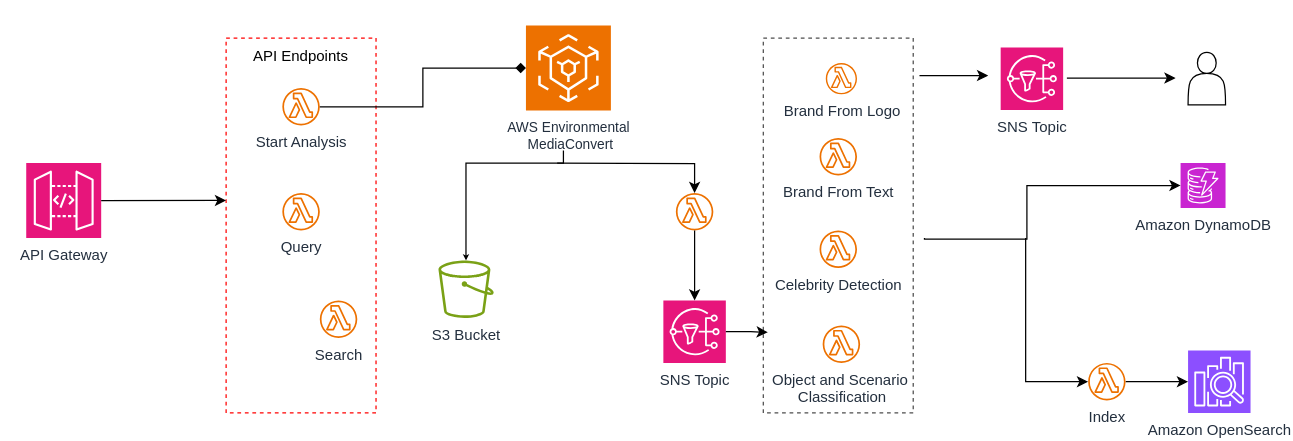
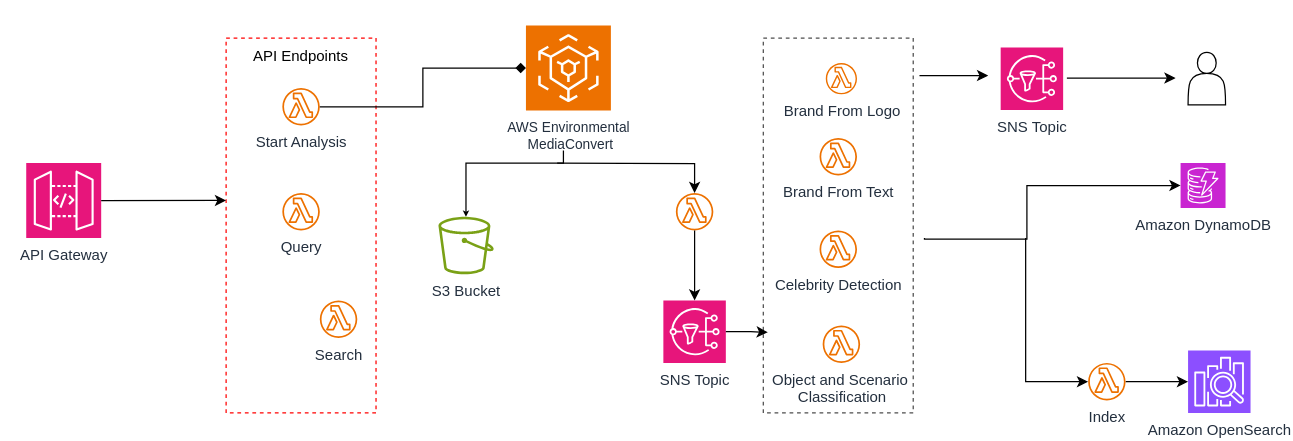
- <mxCell id="10" value="S3 Bucket" style="sketch=0;outlineConnect=0;fontColor=#232F3E;gradientColor=none;fillColor=#7AA116;strokeColor=none;dashed=0;verticalLabelPosition=bottom;verticalAlign=top;align=center;html=1;fontSize=12;fontStyle=0;aspect=fixed;pointerEvents=1;shape=mxgraph.aws4.bucket;" vertex="1" parent="1"><mxGeometry x="350" y="208" width="44.23" height="46" as="geometry" /></mxCell>
+ <mxCell id="10" value="S3 Bucket" style="sketch=0;outlineConnect=0;fontColor=#232F3E;gradientColor=none;fillColor=#7AA116;strokeColor=none;dashed=0;verticalLabelPosition=bottom;verticalAlign=top;align=center;html=1;fontSize=12;fontStyle=0;aspect=fixed;pointerEvents=1;shape=mxgraph.aws4.bucket;" vertex="1" parent="1"><mxGeometry x="350" y="173" width="44.23" height="46" as="geometry" /></mxCell>
